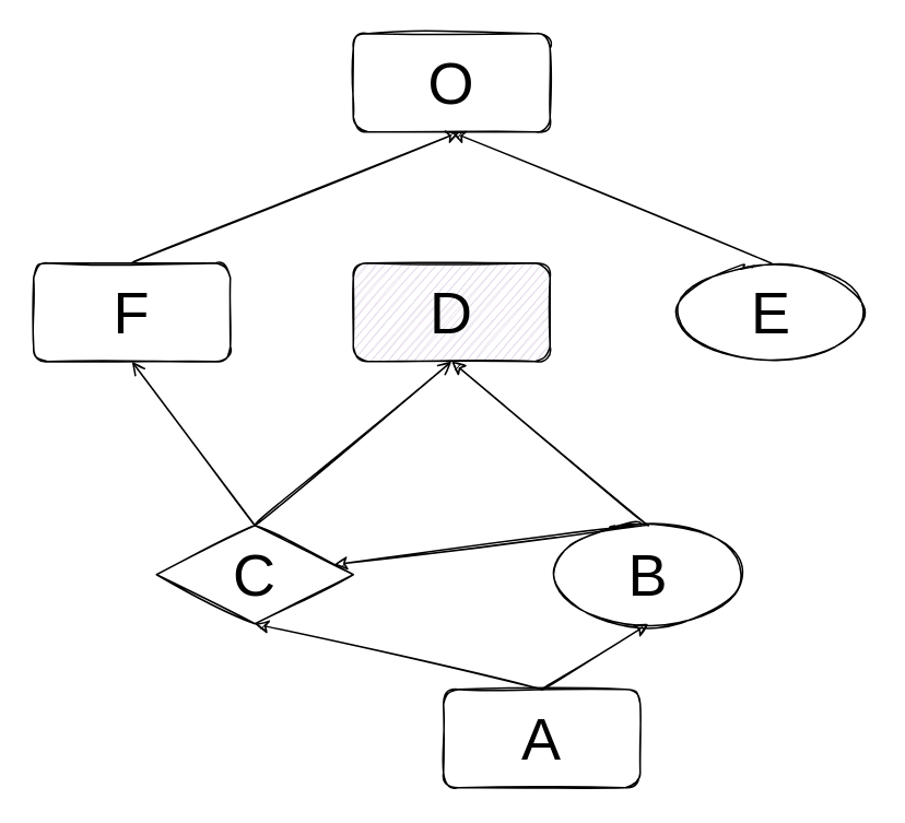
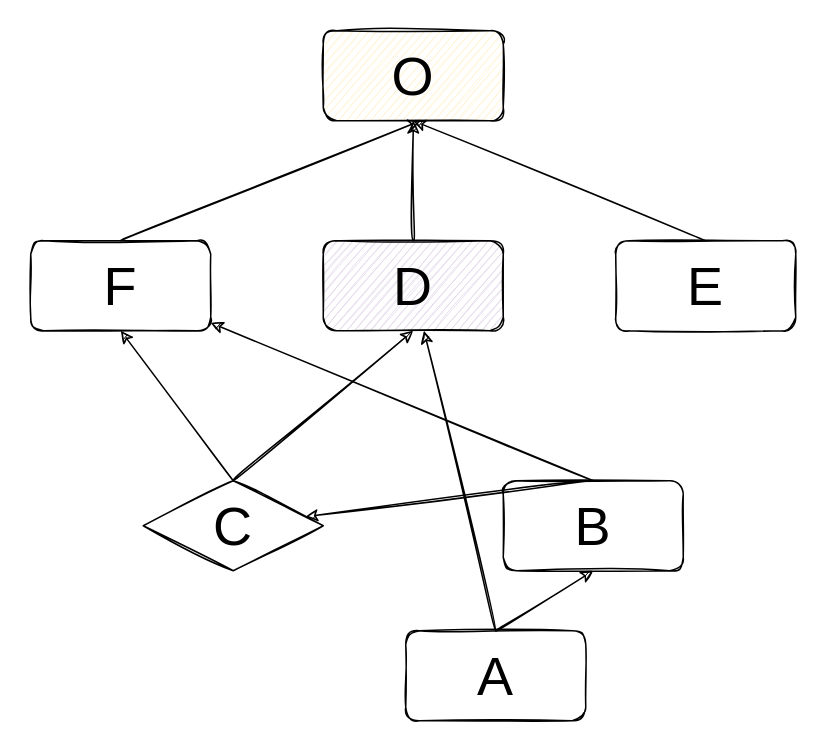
- <mxCell id="2" value="O" style="rounded=1;whiteSpace=wrap;html=1;sketch=1;fontSize=36;" vertex="1" parent="1"><mxGeometry x="215" y="20" width="120" height="60" as="geometry" /></mxCell>
+ <mxCell id="2" value="O" style="rounded=1;whiteSpace=wrap;html=1;sketch=1;fontSize=36;fillColor=#fff2cc;" vertex="1" parent="1"><mxGeometry x="215" y="20" width="120" height="60" as="geometry" /></mxCell>
+ <mxCell id="6" value="" style="endArrow=classic;html=1;rounded=1;sketch=1;fontSize=36;curved=1;exitX=0.5;exitY=0;exitDx=0;exitDy=0;entryX=0.5;entryY=1;entryDx=0;entryDy=0;" edge="1" parent="1" source="4" target="2"><mxGeometry width="50" height="50" relative="1" as="geometry"><mxPoint x="580" y="330" as="sourcePoint" /><mxPoint x="630" y="280" as="targetPoint" /></mxGeometry></mxCell>
- <mxCell id="5" value="E" style="ellipse;whiteSpace=wrap;html=1;sketch=1;fontSize=36;" vertex="1" parent="1"><mxGeometry x="410" y="160" width="120" height="60" as="geometry" /></mxCell>
+ <mxCell id="5" value="E" style="rounded=1;whiteSpace=wrap;html=1;sketch=1;fontSize=36;" vertex="1" parent="1"><mxGeometry x="410" y="160" width="120" height="60" as="geometry" /></mxCell>
- <mxCell id="11" value="" style="endArrow=open;html=1;rounded=1;sketch=1;fontSize=36;curved=1;exitX=0.5;exitY=0;exitDx=0;exitDy=0;entryX=0.5;entryY=1;entryDx=0;entryDy=0;" edge="1" parent="1" source="9" target="4"><mxGeometry width="50" height="50" relative="1" as="geometry"><mxPoint x="580" y="330" as="sourcePoint" /><mxPoint x="630" y="280" as="targetPoint" /></mxGeometry></mxCell>
+ <mxCell id="11" value="" style="endArrow=classic;html=1;rounded=1;sketch=1;fontSize=36;curved=1;exitX=0.5;exitY=0;exitDx=0;exitDy=0;entryX=0.5;entryY=1;entryDx=0;entryDy=0;" edge="1" parent="1" source="9" target="4"><mxGeometry width="50" height="50" relative="1" as="geometry"><mxPoint x="580" y="330" as="sourcePoint" /><mxPoint x="630" y="280" as="targetPoint" /></mxGeometry></mxCell>
- <mxCell id="12" value="" style="endArrow=open;html=1;rounded=1;sketch=1;fontSize=36;curved=1;exitX=0.5;exitY=0;exitDx=0;exitDy=0;entryX=0.5;entryY=1;entryDx=0;entryDy=0;" edge="1" parent="1" source="9" target="3"><mxGeometry width="50" height="50" relative="1" as="geometry"><mxPoint x="580" y="330" as="sourcePoint" /><mxPoint x="630" y="280" as="targetPoint" /></mxGeometry></mxCell>
+ <mxCell id="12" value="" style="endArrow=classic;html=1;rounded=1;sketch=1;fontSize=36;curved=1;exitX=0.5;exitY=0;exitDx=0;exitDy=0;entryX=0.5;entryY=1;entryDx=0;entryDy=0;" edge="1" parent="1" source="9" target="3"><mxGeometry width="50" height="50" relative="1" as="geometry"><mxPoint x="580" y="330" as="sourcePoint" /><mxPoint x="630" y="280" as="targetPoint" /></mxGeometry></mxCell>
- <mxCell id="14" value="" style="endArrow=classic;html=1;rounded=1;sketch=1;fontSize=36;curved=1;exitX=0.5;exitY=0;exitDx=0;exitDy=0;entryX=0.5;entryY=1;entryDx=0;entryDy=0;" edge="1" parent="1" source="10" target="4"><mxGeometry width="50" height="50" relative="1" as="geometry"><mxPoint x="580" y="330" as="sourcePoint" /><mxPoint x="630" y="280" as="targetPoint" /></mxGeometry></mxCell>
+ <mxCell id="14" value="" style="endArrow=classic;html=1;rounded=1;sketch=1;fontSize=36;curved=1;exitX=0.5;exitY=0;exitDx=0;exitDy=0;" edge="1" parent="1" source="10" target="3"><mxGeometry width="50" height="50" relative="1" as="geometry"><mxPoint x="580" y="330" as="sourcePoint" /><mxPoint x="630" y="280" as="targetPoint" /></mxGeometry></mxCell>
- <mxCell id="10" value="B" style="ellipse;whiteSpace=wrap;html=1;sketch=1;fontSize=36;" vertex="1" parent="1"><mxGeometry x="335" y="320" width="120" height="60" as="geometry" /></mxCell>
+ <mxCell id="10" value="B" style="rounded=1;whiteSpace=wrap;html=1;sketch=1;fontSize=36;" vertex="1" parent="1"><mxGeometry x="335" y="320" width="120" height="60" as="geometry" /></mxCell>
- <mxCell id="16" value="" style="endArrow=classic;html=1;rounded=1;sketch=1;fontSize=36;curved=1;exitX=0.5;exitY=0;exitDx=0;exitDy=0;entryX=0.5;entryY=1;entryDx=0;entryDy=0;" edge="1" parent="1" source="15" target="9"><mxGeometry width="50" height="50" relative="1" as="geometry"><mxPoint x="580" y="330" as="sourcePoint" /><mxPoint x="630" y="280" as="targetPoint" /></mxGeometry></mxCell>
+ <mxCell id="16" value="" style="endArrow=classic;html=1;rounded=1;sketch=1;fontSize=36;curved=1;exitX=0.5;exitY=0;exitDx=0;exitDy=0;" edge="1" parent="1" source="15" target="4"><mxGeometry width="50" height="50" relative="1" as="geometry"><mxPoint x="580" y="330" as="sourcePoint" /><mxPoint x="630" y="280" as="targetPoint" /></mxGeometry></mxCell>
